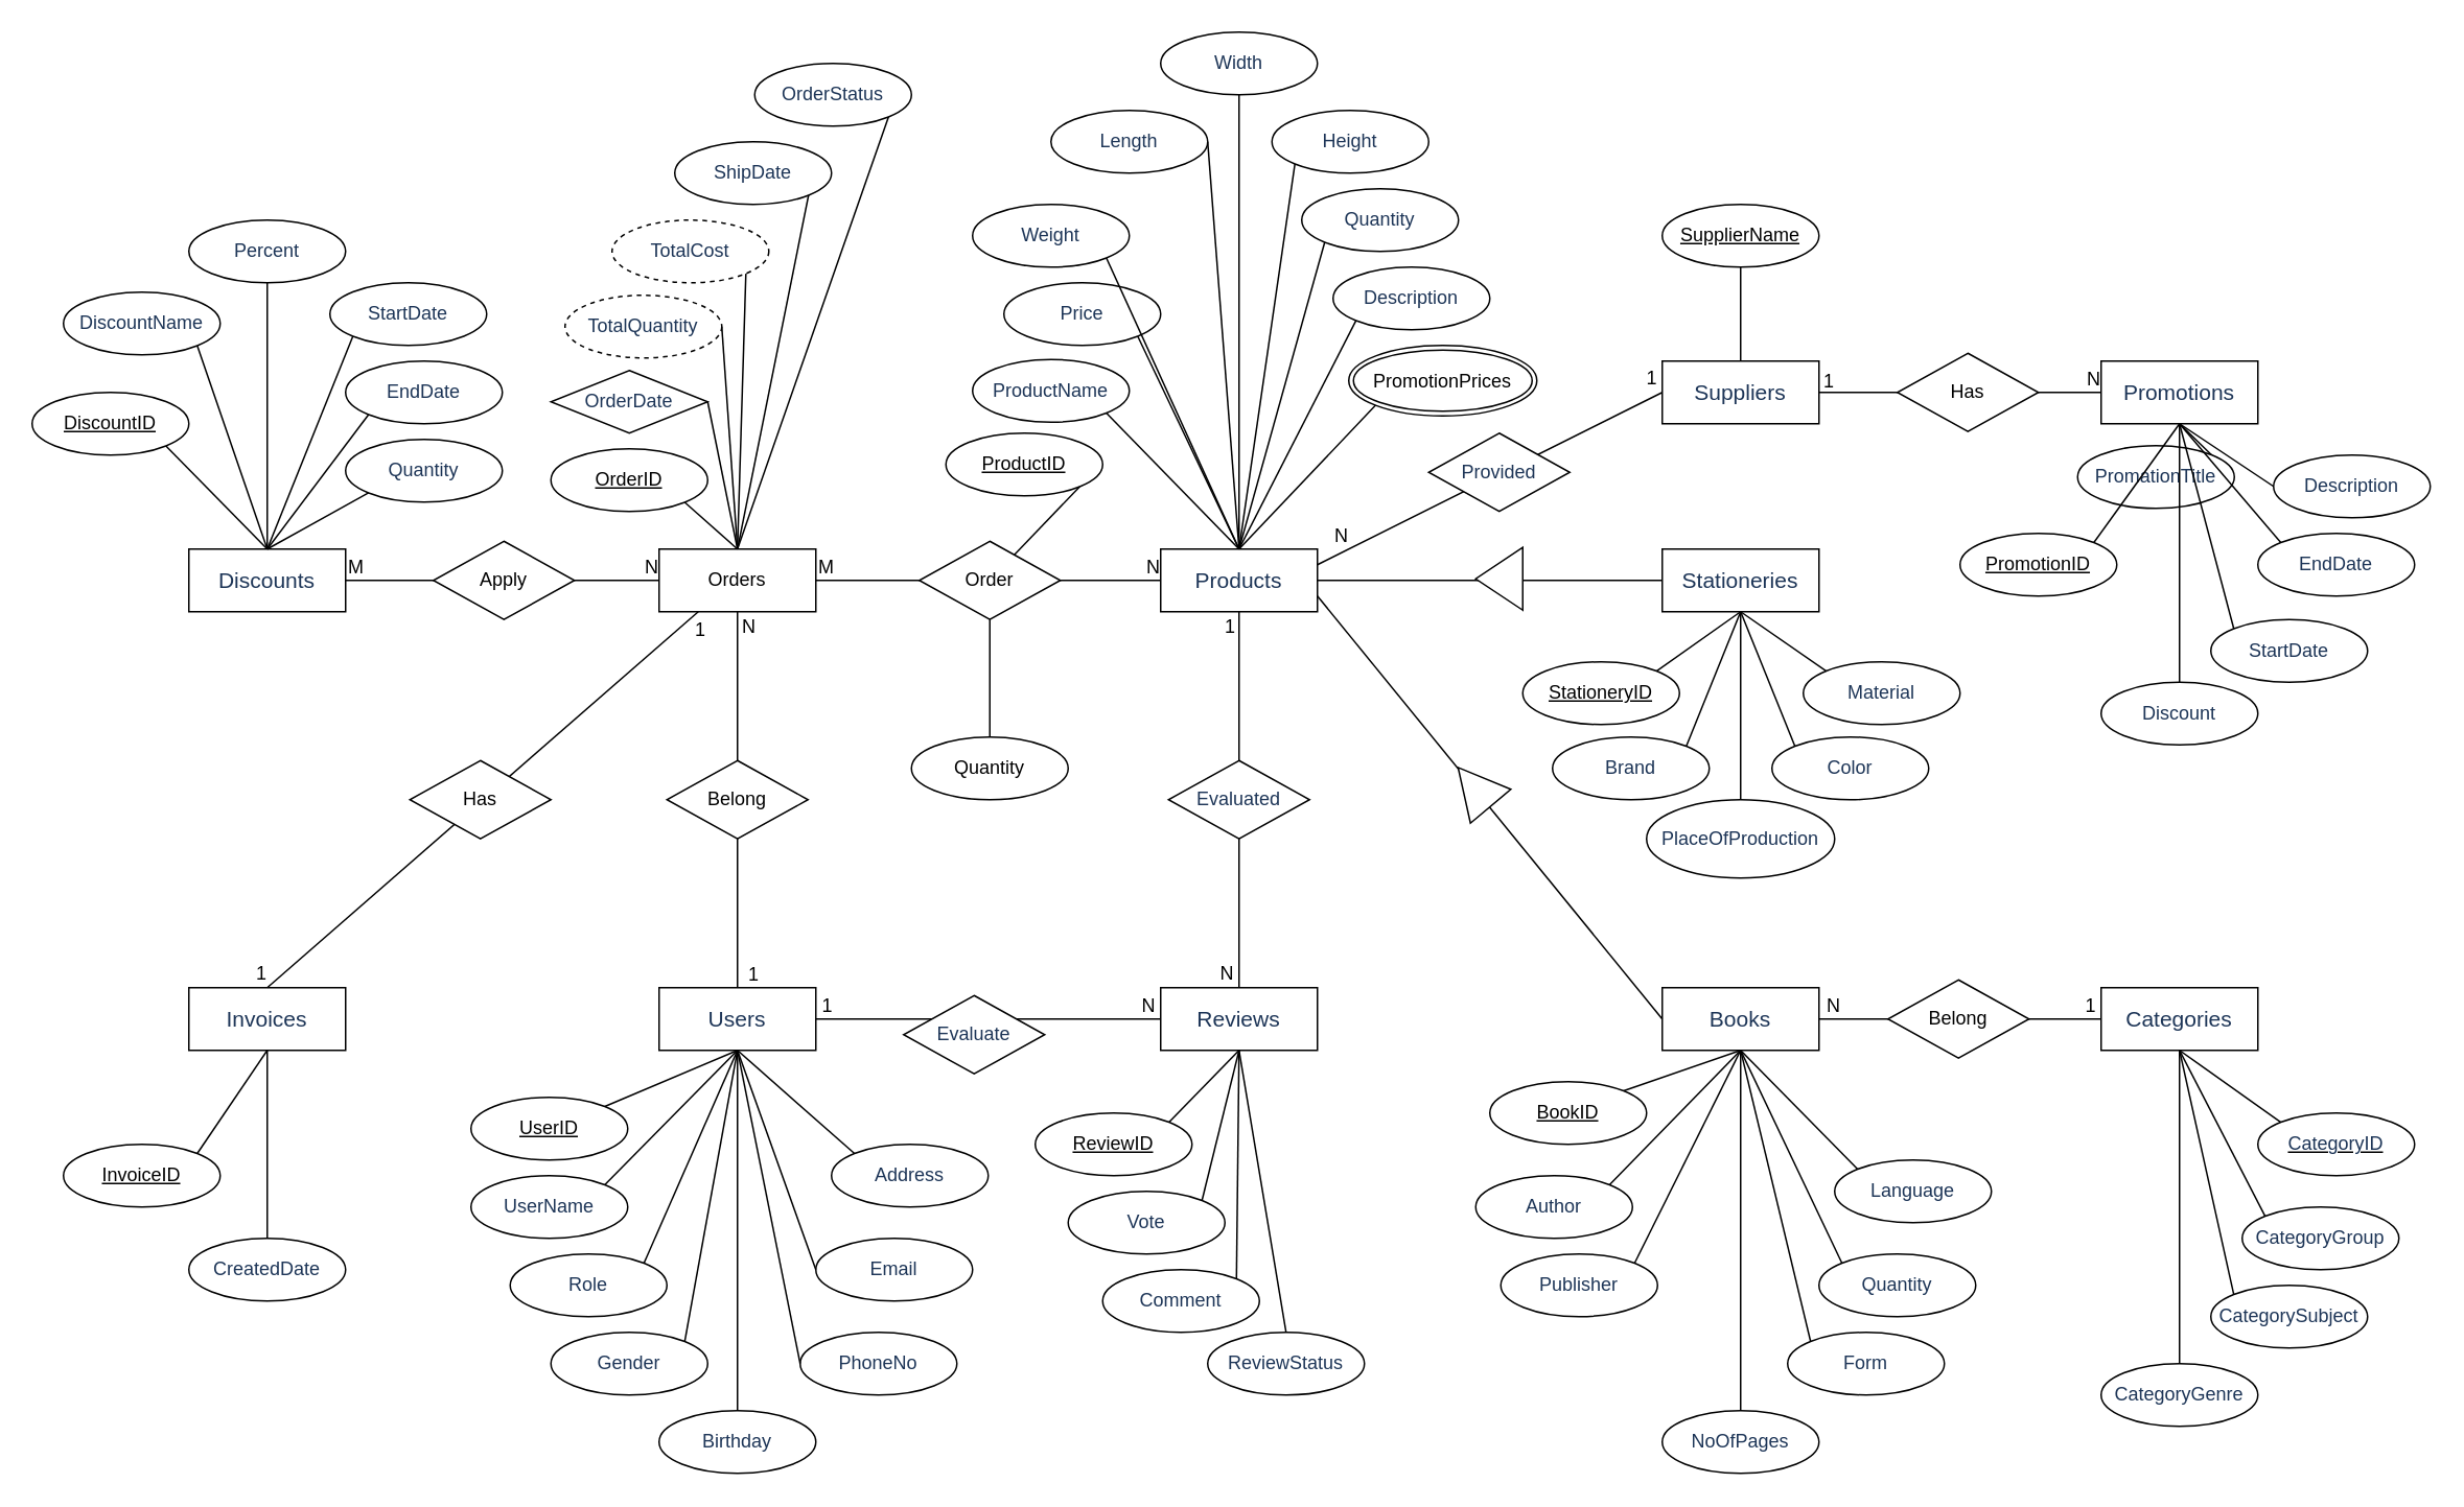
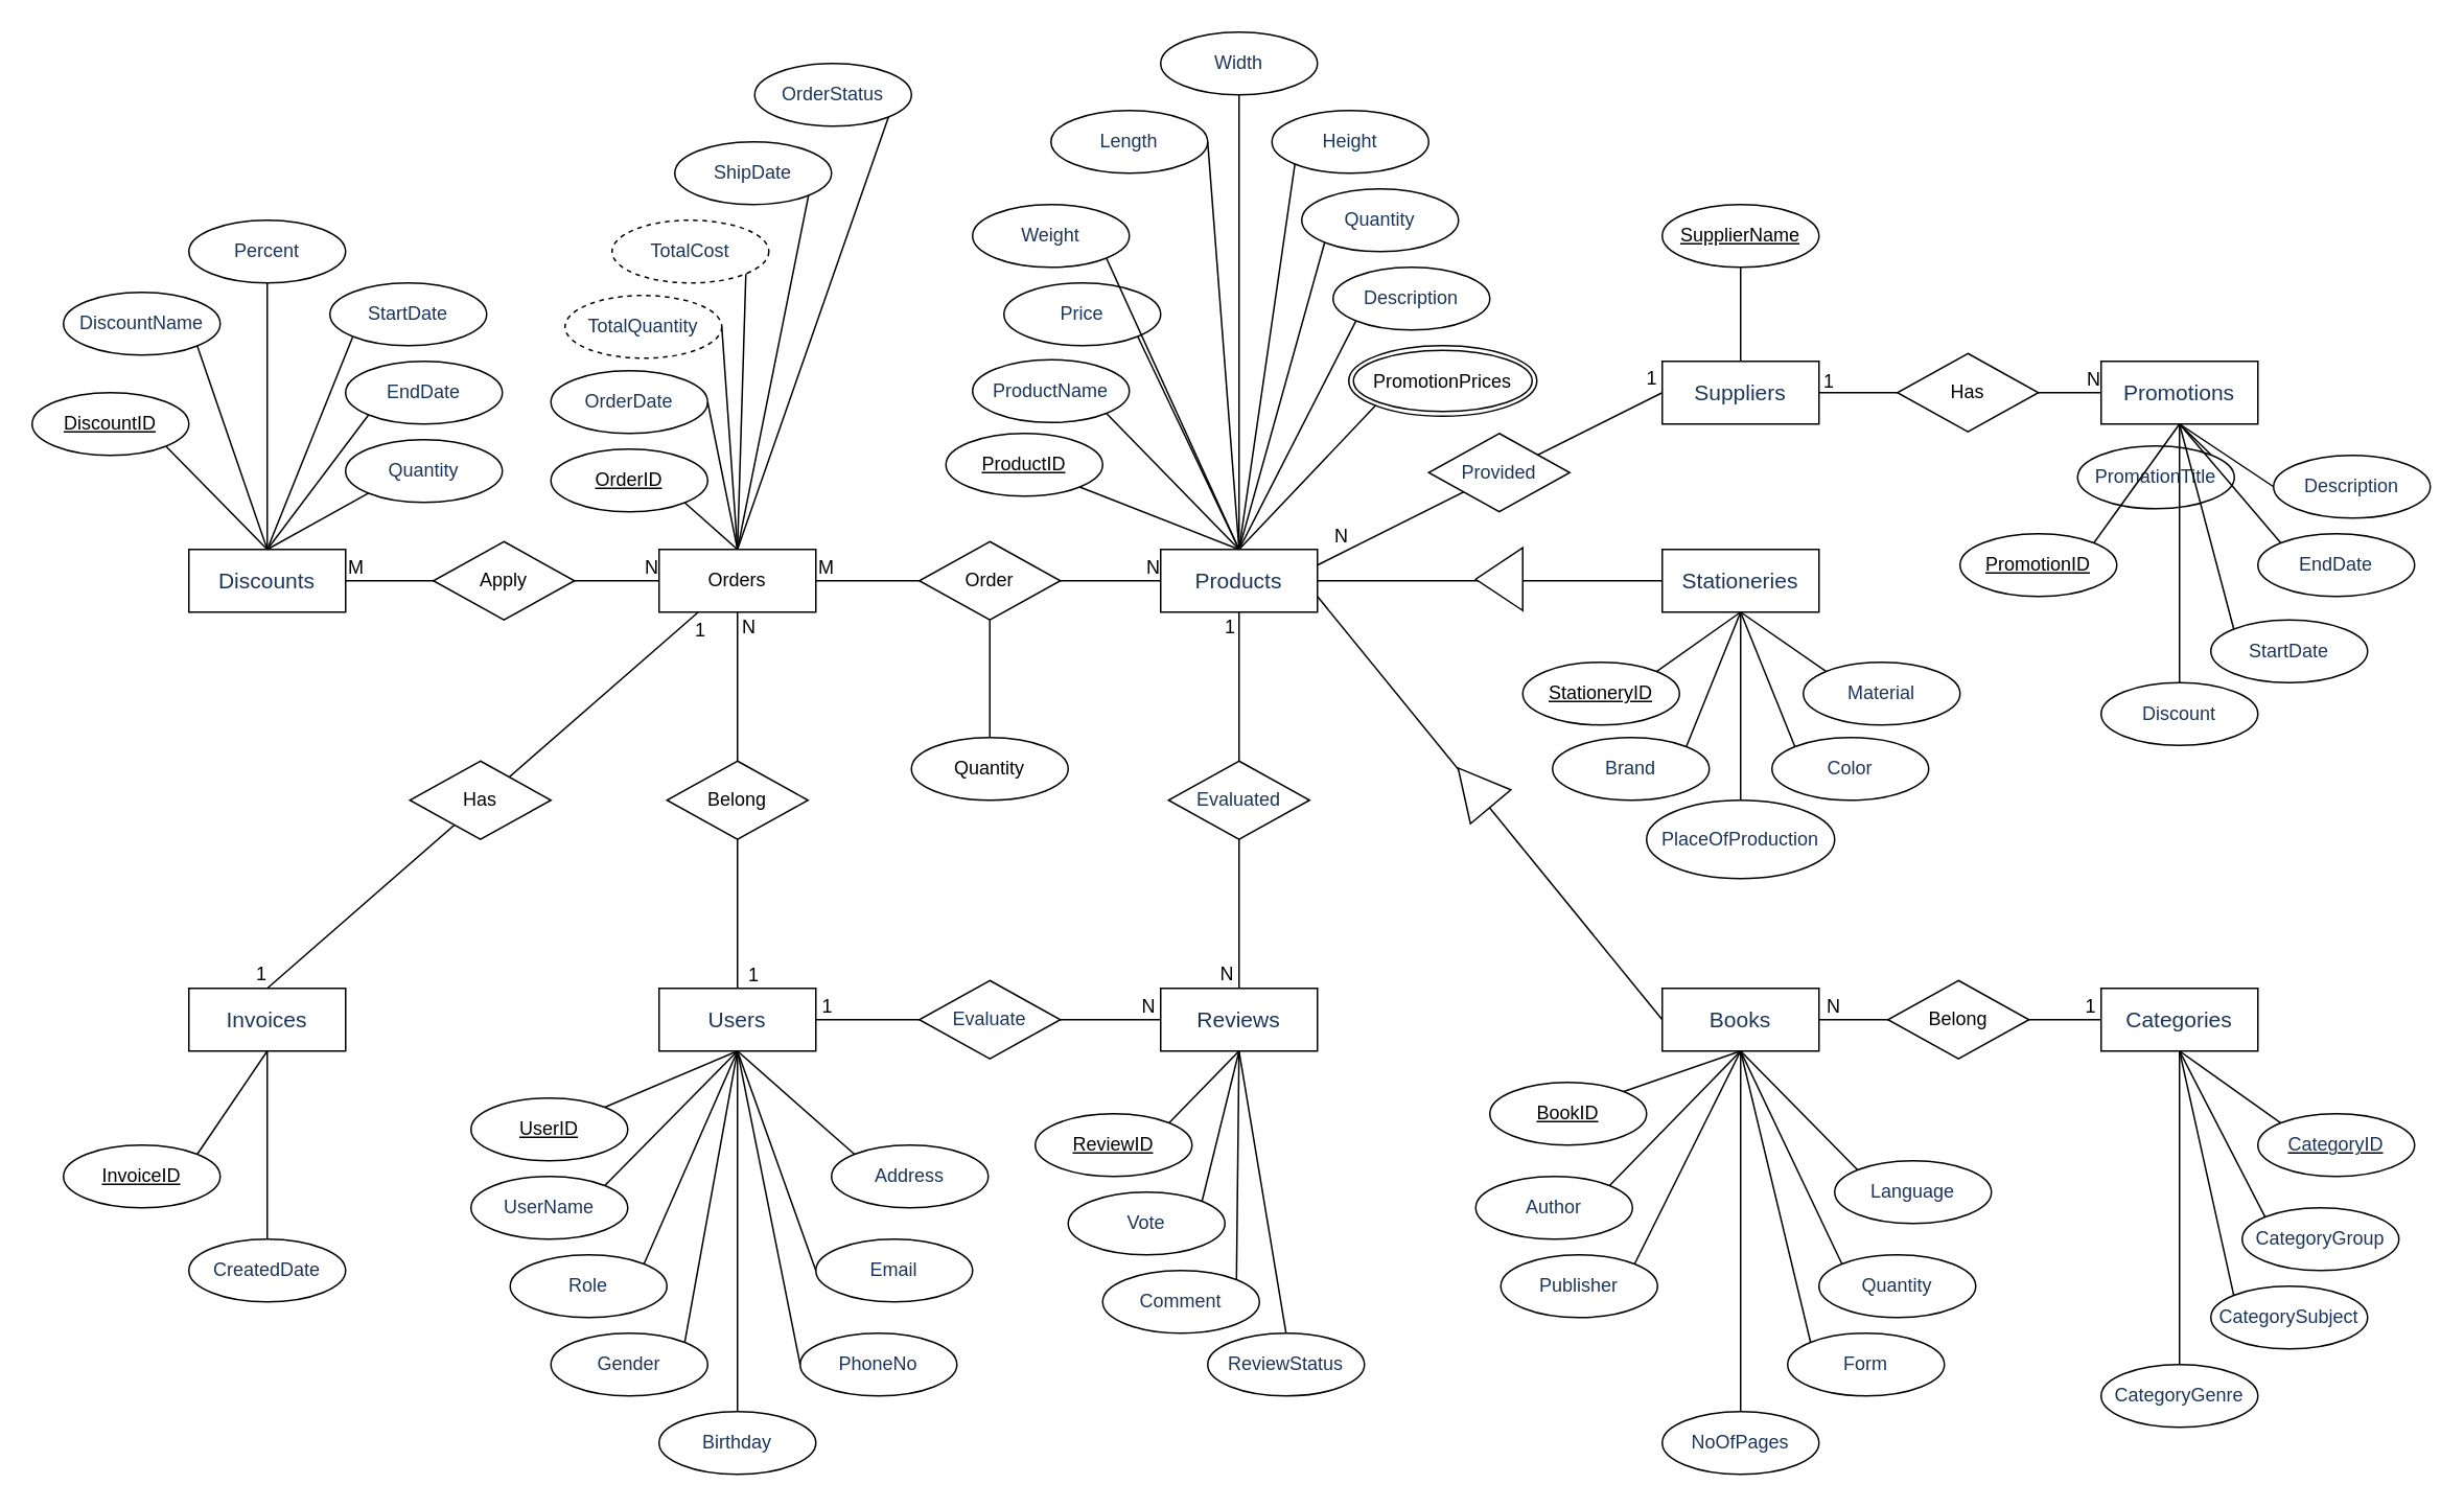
- <mxCell id="88" value="&lt;span style=&quot;color: rgb(29 , 53 , 87) ; text-align: left&quot;&gt;OrderDate&lt;/span&gt;" style="rhombus;whiteSpace=wrap;html=1;align=center;" vertex="1" parent="1"><mxGeometry x="351" y="236" width="100" height="40" as="geometry" /></mxCell>
+ <mxCell id="88" value="&lt;span style=&quot;color: rgb(29 , 53 , 87) ; text-align: left&quot;&gt;OrderDate&lt;/span&gt;" style="ellipse;whiteSpace=wrap;html=1;align=center;" vertex="1" parent="1"><mxGeometry x="351" y="236" width="100" height="40" as="geometry" /></mxCell>
- <mxCell id="104" value="" style="endArrow=none;html=1;rounded=0;exitX=1;exitY=1;exitDx=0;exitDy=0;" edge="1" parent="1" source="95" target="27"><mxGeometry relative="1" as="geometry"><mxPoint x="840" y="230" as="sourcePoint" /><mxPoint x="1000" y="230" as="targetPoint" /></mxGeometry></mxCell>
+ <mxCell id="104" value="" style="endArrow=none;html=1;rounded=0;exitX=1;exitY=1;exitDx=0;exitDy=0;entryX=0.5;entryY=0;entryDx=0;entryDy=0;" edge="1" parent="1" source="95" target="8"><mxGeometry relative="1" as="geometry"><mxPoint x="840" y="230" as="sourcePoint" /><mxPoint x="1000" y="230" as="targetPoint" /></mxGeometry></mxCell>
- <mxCell id="36" value="&lt;span style=&quot;color: rgb(29 , 53 , 87)&quot;&gt;Evaluate&lt;/span&gt;" style="shape=rhombus;perimeter=rhombusPerimeter;whiteSpace=wrap;html=1;align=center;" vertex="1" parent="1"><mxGeometry x="576" y="635" width="90" height="50" as="geometry" /></mxCell>
+ <mxCell id="36" value="&lt;span style=&quot;color: rgb(29 , 53 , 87)&quot;&gt;Evaluate&lt;/span&gt;" style="shape=rhombus;perimeter=rhombusPerimeter;whiteSpace=wrap;html=1;align=center;" vertex="1" parent="1"><mxGeometry x="586" y="625" width="90" height="50" as="geometry" /></mxCell>
